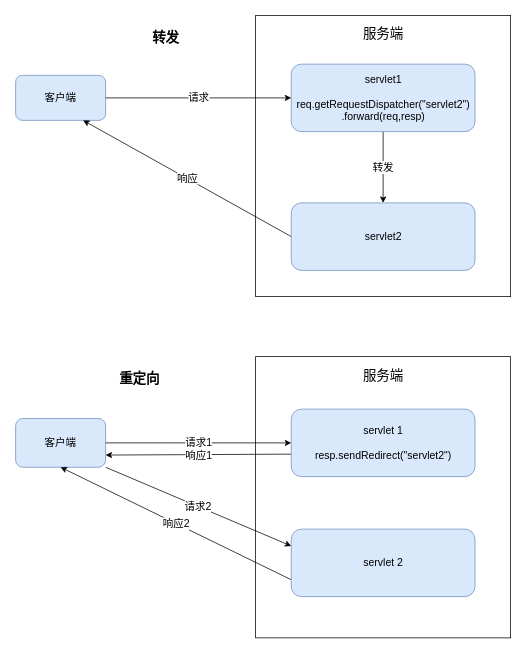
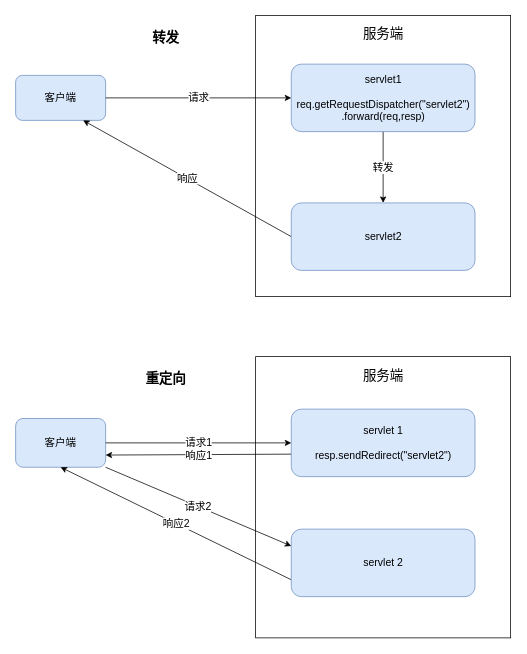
- <mxCell id="18" value="重定向" style="text;html=1;align=center;verticalAlign=middle;resizable=0;points=[];autosize=1;strokeColor=none;fillColor=none;fontSize=18;fontStyle=1" vertex="1" parent="1"><mxGeometry x="150" y="490" width="70" height="30" as="geometry" /></mxCell>
+ <mxCell id="18" value="重定向" style="text;html=1;align=center;verticalAlign=middle;resizable=0;points=[];autosize=1;strokeColor=none;fillColor=none;fontSize=18;fontStyle=1" vertex="1" parent="1"><mxGeometry x="185" y="490" width="70" height="30" as="geometry" /></mxCell>
